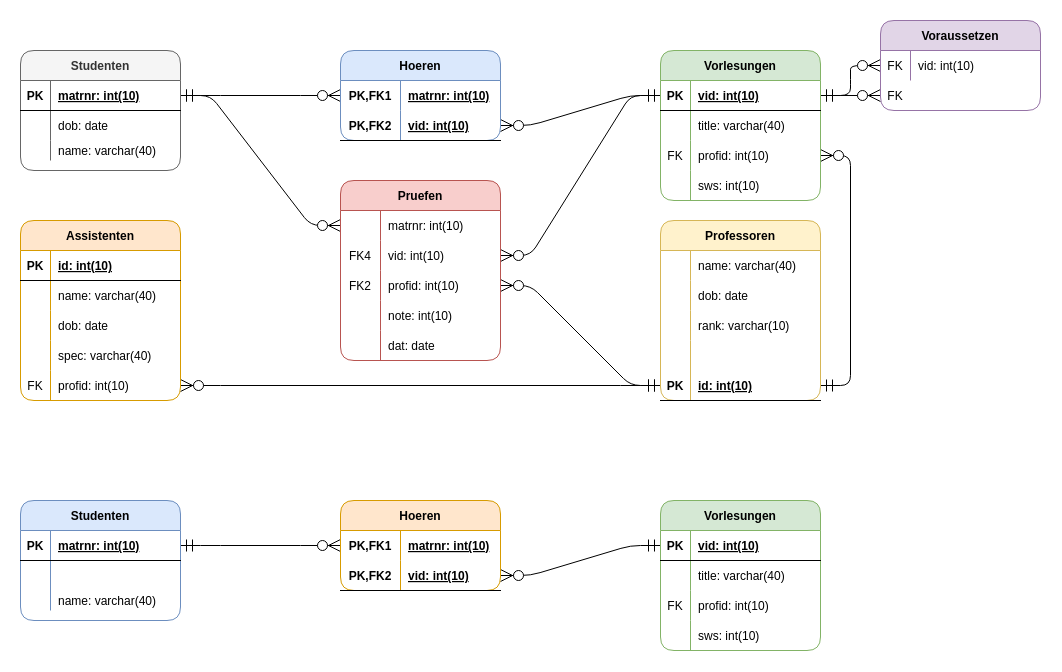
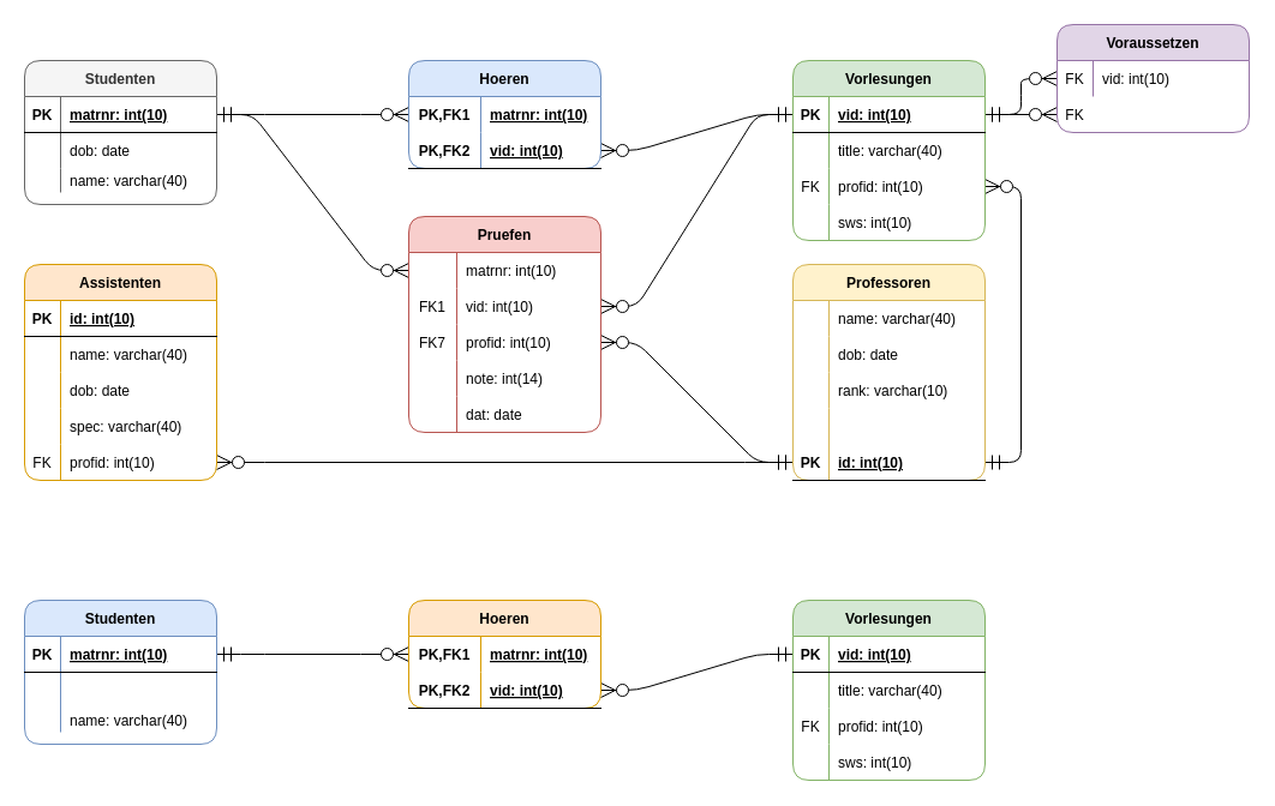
- <mxCell id="60" value="FK4" style="shape=partialRectangle;connectable=0;fillColor=none;top=0;left=0;bottom=0;right=0;fontStyle=0;overflow=hidden;" parent="59" vertex="1"><mxGeometry width="40" height="30" as="geometry" /></mxCell>
+ <mxCell id="60" value="FK1" style="shape=partialRectangle;connectable=0;fillColor=none;top=0;left=0;bottom=0;right=0;fontStyle=0;overflow=hidden;" parent="59" vertex="1"><mxGeometry width="40" height="30" as="geometry" /></mxCell>
- <mxCell id="63" value="FK2" style="shape=partialRectangle;connectable=0;fillColor=none;top=0;left=0;bottom=0;right=0;editable=1;overflow=hidden;" parent="62" vertex="1"><mxGeometry width="40" height="30" as="geometry" /></mxCell>
+ <mxCell id="63" value="FK7" style="shape=partialRectangle;connectable=0;fillColor=none;top=0;left=0;bottom=0;right=0;editable=1;overflow=hidden;" parent="62" vertex="1"><mxGeometry width="40" height="30" as="geometry" /></mxCell>
- <mxCell id="67" value="note: int(10)" style="shape=partialRectangle;connectable=0;fillColor=none;top=0;left=0;bottom=0;right=0;align=left;spacingLeft=6;overflow=hidden;" parent="65" vertex="1"><mxGeometry x="40" width="120" height="30" as="geometry" /></mxCell>
+ <mxCell id="67" value="note: int(14)" style="shape=partialRectangle;connectable=0;fillColor=none;top=0;left=0;bottom=0;right=0;align=left;spacingLeft=6;overflow=hidden;" parent="65" vertex="1"><mxGeometry x="40" width="120" height="30" as="geometry" /></mxCell>
